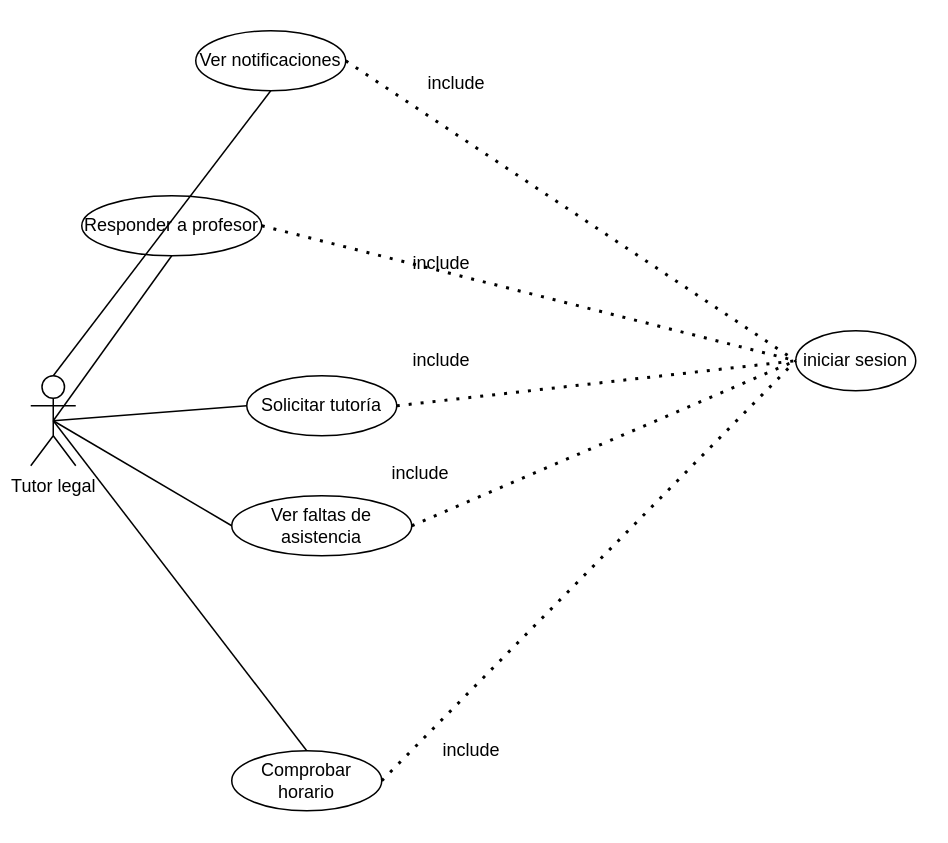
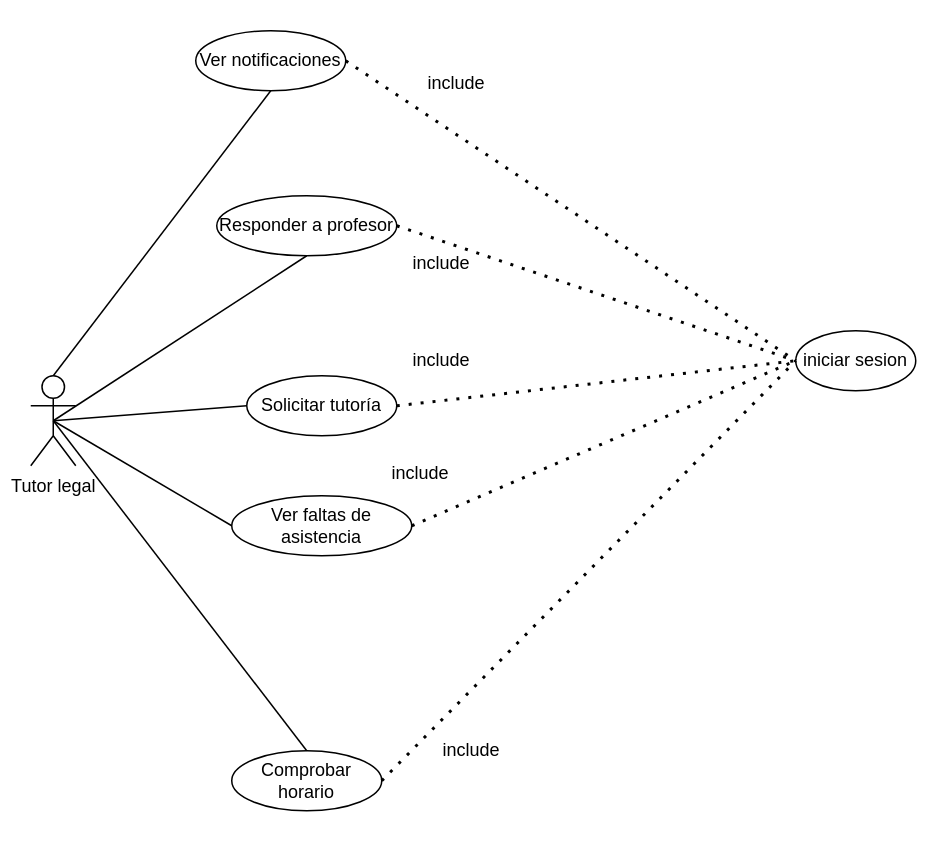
- <mxCell id="4" value="Responder a profesor" style="ellipse;whiteSpace=wrap;html=1;" parent="1" vertex="1"><mxGeometry x="54" y="130" width="120" height="40" as="geometry" /></mxCell>
+ <mxCell id="4" value="Responder a profesor" style="ellipse;whiteSpace=wrap;html=1;" parent="1" vertex="1"><mxGeometry x="144" y="130" width="120" height="40" as="geometry" /></mxCell>
